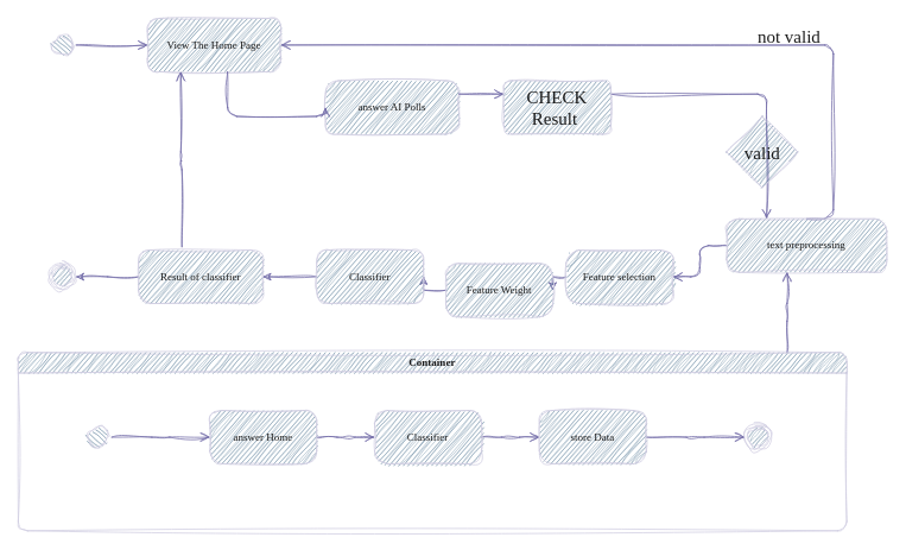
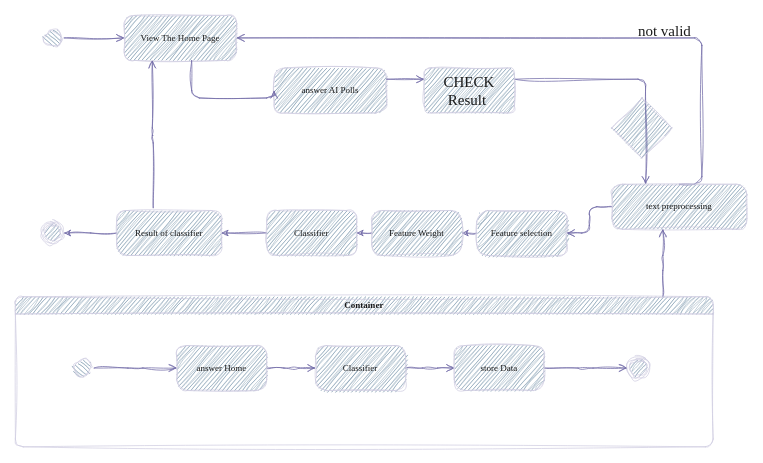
- <mxCell id="31" value="valid" style="text;html=1;align=center;verticalAlign=middle;resizable=0;points=[];autosize=1;strokeColor=none;fillColor=none;fontSize=20;fontFamily=Architects Daughter;labelBackgroundColor=none;sketch=1;curveFitting=1;jiggle=2;fontColor=#1A1A1A;" vertex="1" parent="1"><mxGeometry x="825" y="150" width="60" height="40" as="geometry" /></mxCell>
- <mxCell id="33" value="Feature Weight" style="rounded=1;whiteSpace=wrap;html=1;arcSize=24;shadow=0;comic=0;labelBackgroundColor=none;fontFamily=Verdana;fontSize=12;align=center;sketch=1;curveFitting=1;jiggle=2;fillColor=#5D7F99;strokeColor=#D0CEE2;fontColor=#1A1A1A;" vertex="1" parent="1"><mxGeometry x="500" y="295" width="120" height="60" as="geometry" /></mxCell>
+ <mxCell id="33" value="Feature Weight" style="rounded=1;whiteSpace=wrap;html=1;arcSize=24;shadow=0;comic=0;labelBackgroundColor=none;fontFamily=Verdana;fontSize=12;align=center;sketch=1;curveFitting=1;jiggle=2;fillColor=#5D7F99;strokeColor=#D0CEE2;fontColor=#1A1A1A;" vertex="1" parent="1"><mxGeometry x="495" y="280" width="120" height="60" as="geometry" /></mxCell>
